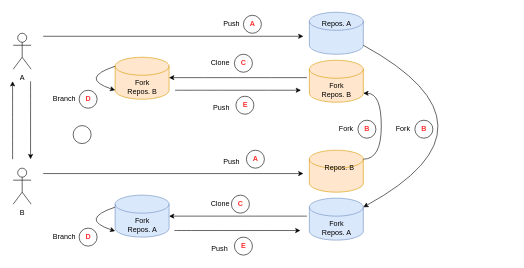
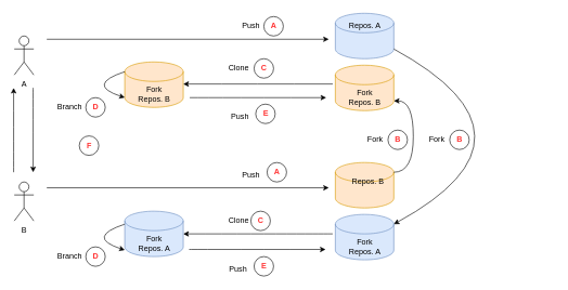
+ <mxCell id="60" value="F" style="text;html=1;align=center;verticalAlign=middle;resizable=0;points=[];autosize=1;fontColor=#FF3333;fontStyle=1" parent="1" vertex="1"><mxGeometry x="126" y="214" width="20" height="20" as="geometry" /></mxCell>
